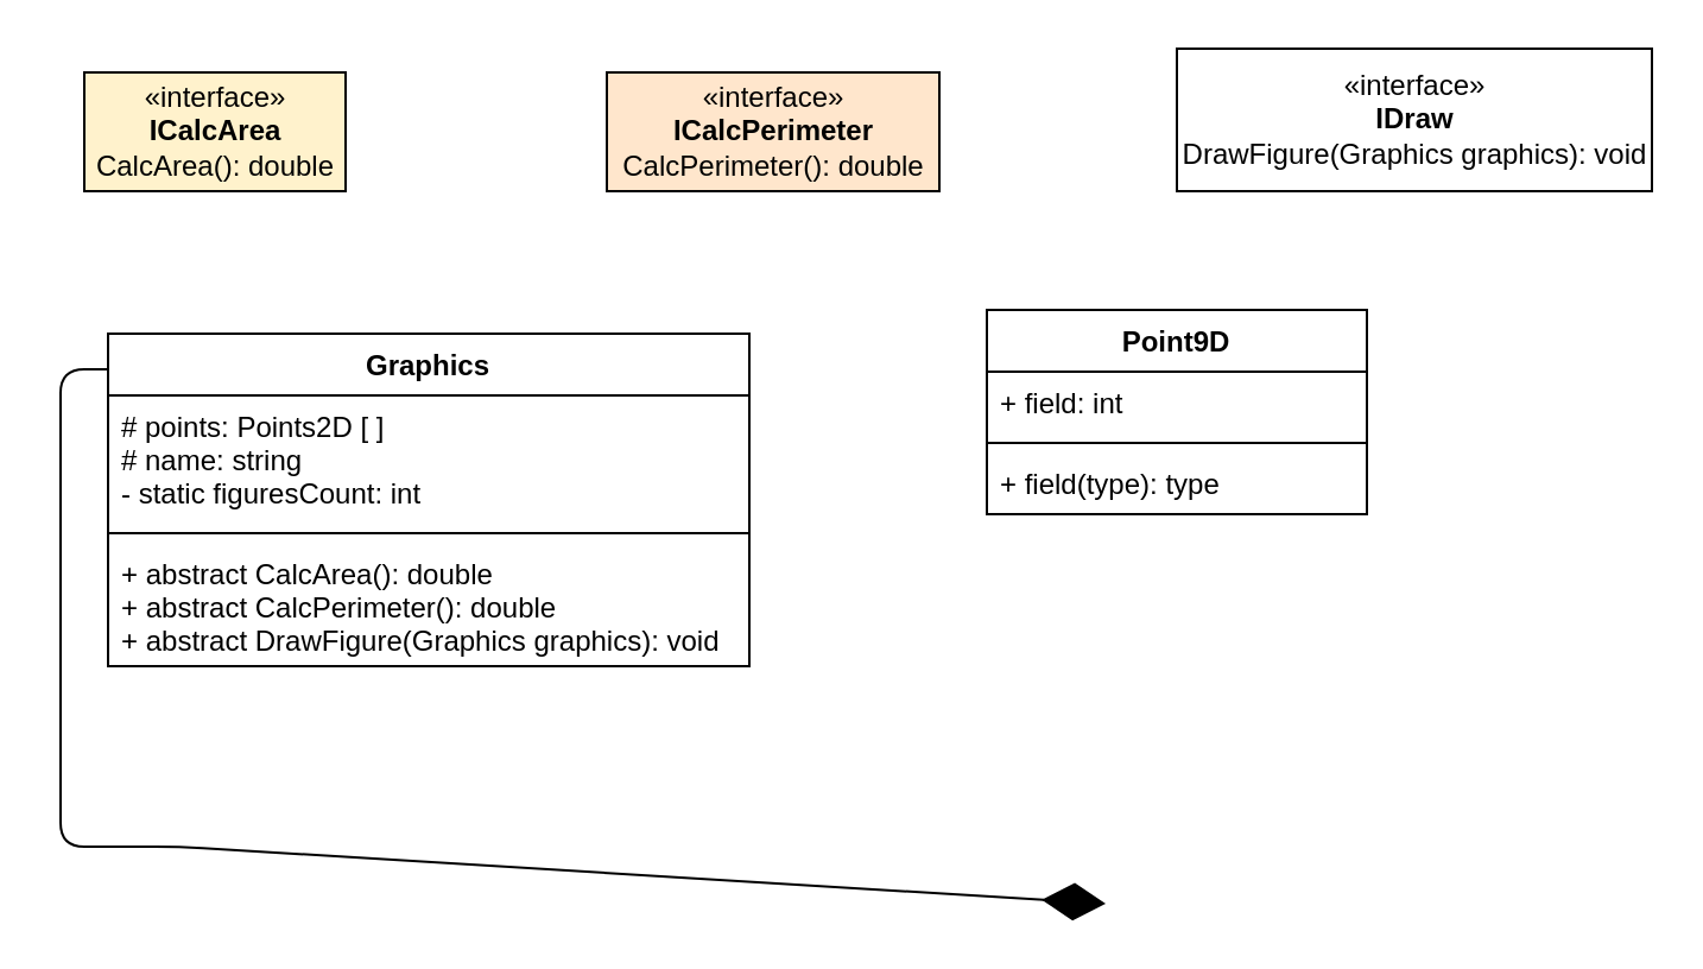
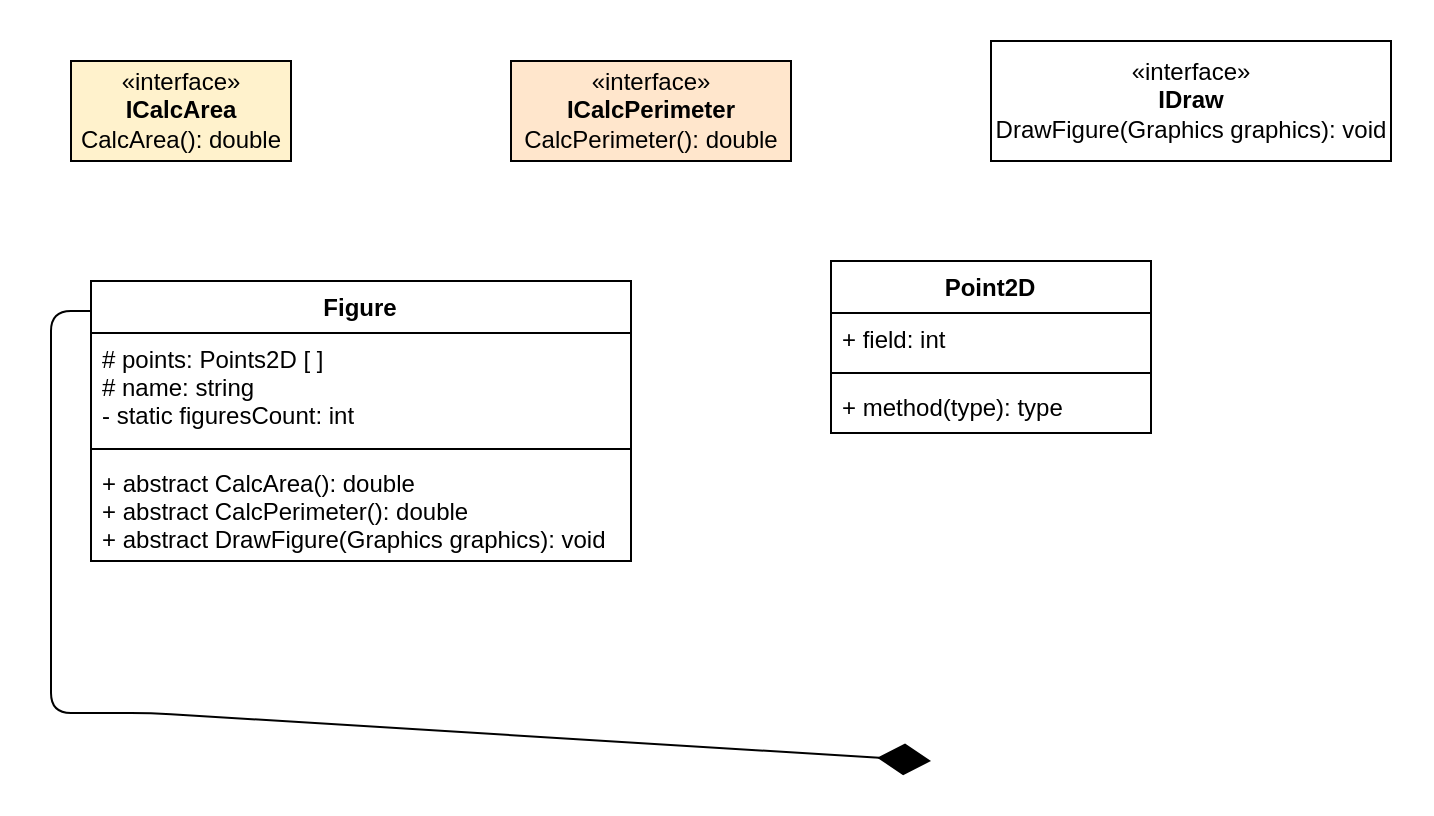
- <mxCell id="10" value="Point9D" style="swimlane;fontStyle=1;align=center;verticalAlign=top;childLayout=stackLayout;horizontal=1;startSize=26;horizontalStack=0;resizeParent=1;resizeParentMax=0;resizeLast=0;collapsible=1;marginBottom=0;" vertex="1" parent="1"><mxGeometry x="410" y="130" width="160" height="86" as="geometry" /></mxCell>
+ <mxCell id="10" value="Point2D" style="swimlane;fontStyle=1;align=center;verticalAlign=top;childLayout=stackLayout;horizontal=1;startSize=26;horizontalStack=0;resizeParent=1;resizeParentMax=0;resizeLast=0;collapsible=1;marginBottom=0;" vertex="1" parent="1"><mxGeometry x="410" y="130" width="160" height="86" as="geometry" /></mxCell>
- <mxCell id="6" value="Graphics" style="swimlane;fontStyle=1;align=center;verticalAlign=top;childLayout=stackLayout;horizontal=1;startSize=26;horizontalStack=0;resizeParent=1;resizeParentMax=0;resizeLast=0;collapsible=1;marginBottom=0;" vertex="1" parent="1"><mxGeometry x="40" y="140" width="270" height="140" as="geometry" /></mxCell>
+ <mxCell id="6" value="Figure" style="swimlane;fontStyle=1;align=center;verticalAlign=top;childLayout=stackLayout;horizontal=1;startSize=26;horizontalStack=0;resizeParent=1;resizeParentMax=0;resizeLast=0;collapsible=1;marginBottom=0;" vertex="1" parent="1"><mxGeometry x="40" y="140" width="270" height="140" as="geometry" /></mxCell>
- <mxCell id="13" value="+ field(type): type" style="text;strokeColor=none;fillColor=none;align=left;verticalAlign=top;spacingLeft=4;spacingRight=4;overflow=hidden;rotatable=0;points=[[0,0.5],[1,0.5]];portConstraint=eastwest;" vertex="1" parent="10"><mxGeometry y="60" width="160" height="26" as="geometry" /></mxCell>
+ <mxCell id="13" value="+ method(type): type" style="text;strokeColor=none;fillColor=none;align=left;verticalAlign=top;spacingLeft=4;spacingRight=4;overflow=hidden;rotatable=0;points=[[0,0.5],[1,0.5]];portConstraint=eastwest;" vertex="1" parent="10"><mxGeometry y="60" width="160" height="26" as="geometry" /></mxCell>
